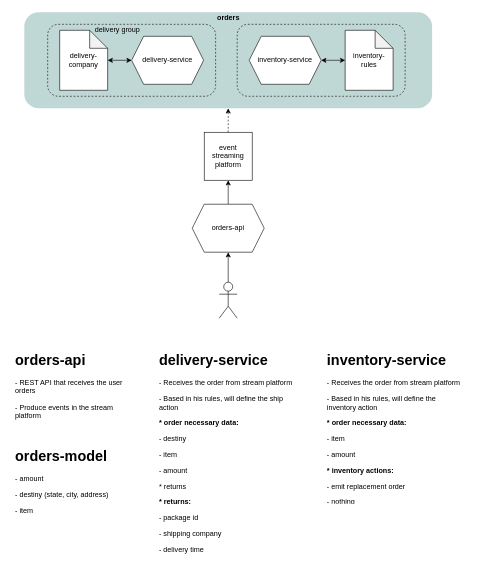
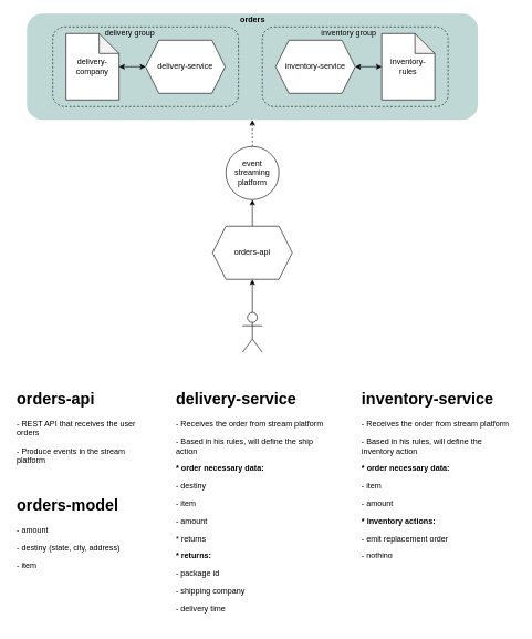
+ <mxCell id="22" value="inventory group" style="text;html=1;align=center;verticalAlign=middle;resizable=0;points=[];autosize=1;strokeColor=none;fillColor=none;" vertex="1" parent="21"><mxGeometry x="80" width="100" height="20" as="geometry" /></mxCell>
- <mxCell id="7" value="event streaming platform" style="whiteSpace=wrap;html=1;aspect=fixed;rounded=0;" vertex="1" parent="1"><mxGeometry x="340" y="220" width="80" height="80" as="geometry" /></mxCell>
+ <mxCell id="7" value="event streaming platform" style="ellipse;whiteSpace=wrap;html=1;aspect=fixed;" vertex="1" parent="1"><mxGeometry x="340" y="220" width="80" height="80" as="geometry" /></mxCell>
